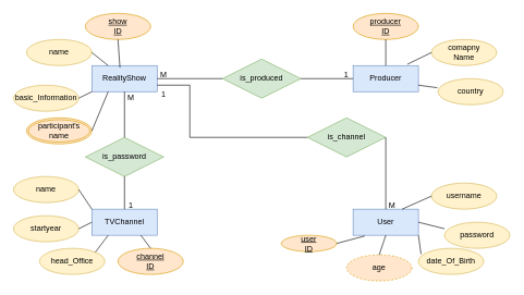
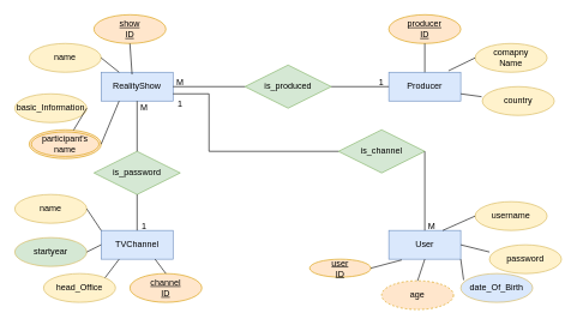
- <mxCell id="37" value="" style="endArrow=none;html=1;rounded=0;exitX=1;exitY=0.5;exitDx=0;exitDy=0;entryX=0;entryY=1;entryDx=0;entryDy=0;" edge="1" parent="1" source="18" target="2"><mxGeometry relative="1" as="geometry"><mxPoint x="200" y="80" as="sourcePoint" /><mxPoint x="203" y="123" as="targetPoint" /></mxGeometry></mxCell>
+ <mxCell id="37" value="" style="endArrow=none;html=1;rounded=0;exitX=1;exitY=0.5;exitDx=0;exitDy=0;" edge="1" parent="1" source="18" target="19"><mxGeometry relative="1" as="geometry"><mxPoint x="200" y="80" as="sourcePoint" /><mxPoint x="203" y="123" as="targetPoint" /></mxGeometry></mxCell>
- <mxCell id="12" value="startyear" style="ellipse;whiteSpace=wrap;html=1;align=center;fillColor=#fff2cc;strokeColor=#d6b656;" vertex="1" parent="1"><mxGeometry x="20" y="330" width="100" height="40" as="geometry" /></mxCell>
+ <mxCell id="12" value="startyear" style="ellipse;whiteSpace=wrap;html=1;align=center;fillColor=#d5e8d4;strokeColor=#d6b656;" vertex="1" parent="1"><mxGeometry x="20" y="330" width="100" height="40" as="geometry" /></mxCell>
- <mxCell id="16" value="date_Of_Birth" style="ellipse;whiteSpace=wrap;html=1;align=center;fillColor=#fff2cc;strokeColor=#d6b656;" vertex="1" parent="1"><mxGeometry x="640" y="380" width="100" height="40" as="geometry" /></mxCell>
+ <mxCell id="16" value="date_Of_Birth" style="ellipse;whiteSpace=wrap;html=1;align=center;fillColor=#dae8fc;strokeColor=#d6b656;" vertex="1" parent="1"><mxGeometry x="640" y="380" width="100" height="40" as="geometry" /></mxCell>
